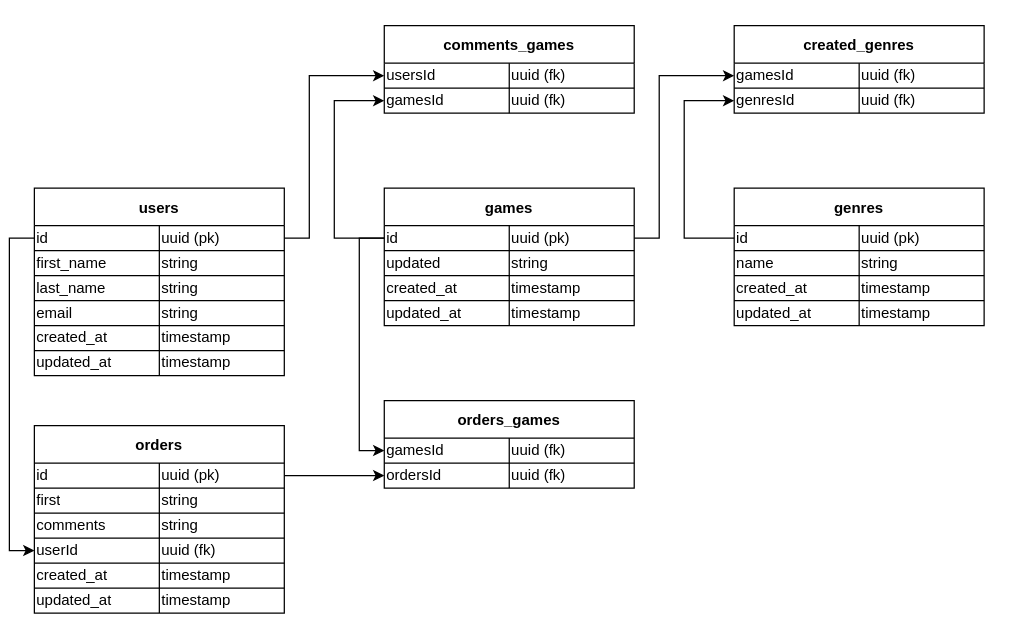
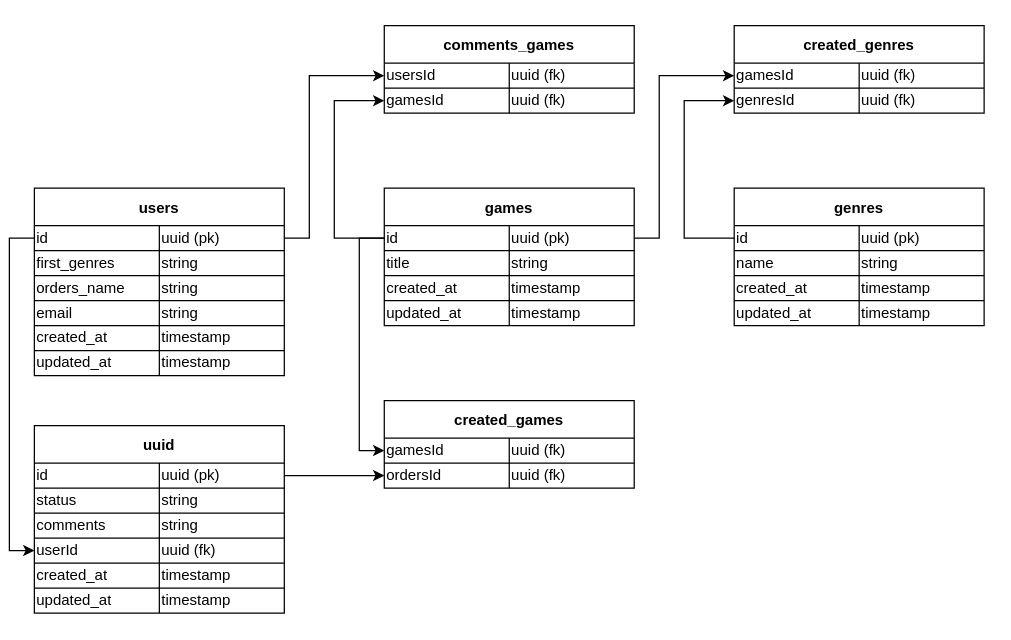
- <mxCell id="7" value="first_name" style="shape=partialRectangle;html=1;whiteSpace=wrap;connectable=0;fillColor=none;top=0;left=0;bottom=0;right=0;overflow=hidden;align=left;" vertex="1" parent="6"><mxGeometry width="100" height="20" as="geometry"><mxRectangle width="100" height="20" as="alternateBounds" /></mxGeometry></mxCell>
+ <mxCell id="7" value="first_genres" style="shape=partialRectangle;html=1;whiteSpace=wrap;connectable=0;fillColor=none;top=0;left=0;bottom=0;right=0;overflow=hidden;align=left;" vertex="1" parent="6"><mxGeometry width="100" height="20" as="geometry"><mxRectangle width="100" height="20" as="alternateBounds" /></mxGeometry></mxCell>
- <mxCell id="26" value="updated" style="shape=partialRectangle;html=1;whiteSpace=wrap;connectable=0;fillColor=none;top=0;left=0;bottom=0;right=0;overflow=hidden;align=left;" vertex="1" parent="25"><mxGeometry width="100" height="20" as="geometry"><mxRectangle width="100" height="20" as="alternateBounds" /></mxGeometry></mxCell>
+ <mxCell id="26" value="title" style="shape=partialRectangle;html=1;whiteSpace=wrap;connectable=0;fillColor=none;top=0;left=0;bottom=0;right=0;overflow=hidden;align=left;" vertex="1" parent="25"><mxGeometry width="100" height="20" as="geometry"><mxRectangle width="100" height="20" as="alternateBounds" /></mxGeometry></mxCell>
- <mxCell id="10" value="last_name" style="shape=partialRectangle;html=1;whiteSpace=wrap;connectable=0;fillColor=none;top=0;left=0;bottom=0;right=0;overflow=hidden;align=left;" vertex="1" parent="9"><mxGeometry width="100" height="20" as="geometry"><mxRectangle width="100" height="20" as="alternateBounds" /></mxGeometry></mxCell>
+ <mxCell id="10" value="orders_name" style="shape=partialRectangle;html=1;whiteSpace=wrap;connectable=0;fillColor=none;top=0;left=0;bottom=0;right=0;overflow=hidden;align=left;" vertex="1" parent="9"><mxGeometry width="100" height="20" as="geometry"><mxRectangle width="100" height="20" as="alternateBounds" /></mxGeometry></mxCell>
- <mxCell id="85" value="orders_games" style="shape=table;startSize=30;container=1;collapsible=0;childLayout=tableLayout;fontStyle=1;align=center;" vertex="1" parent="1"><mxGeometry x="300" y="320" width="200" height="70" as="geometry" /></mxCell>
+ <mxCell id="85" value="created_games" style="shape=table;startSize=30;container=1;collapsible=0;childLayout=tableLayout;fontStyle=1;align=center;" vertex="1" parent="1"><mxGeometry x="300" y="320" width="200" height="70" as="geometry" /></mxCell>
- <mxCell id="65" value="orders" style="shape=table;startSize=30;container=1;collapsible=0;childLayout=tableLayout;fontStyle=1;align=center;" vertex="1" parent="1"><mxGeometry x="20" y="340" width="200" height="150" as="geometry" /></mxCell>
+ <mxCell id="65" value="uuid" style="shape=table;startSize=30;container=1;collapsible=0;childLayout=tableLayout;fontStyle=1;align=center;" vertex="1" parent="1"><mxGeometry x="20" y="340" width="200" height="150" as="geometry" /></mxCell>
- <mxCell id="70" value="first" style="shape=partialRectangle;html=1;whiteSpace=wrap;connectable=0;fillColor=none;top=0;left=0;bottom=0;right=0;overflow=hidden;align=left;" vertex="1" parent="69"><mxGeometry width="100" height="20" as="geometry"><mxRectangle width="100" height="20" as="alternateBounds" /></mxGeometry></mxCell>
+ <mxCell id="70" value="status" style="shape=partialRectangle;html=1;whiteSpace=wrap;connectable=0;fillColor=none;top=0;left=0;bottom=0;right=0;overflow=hidden;align=left;" vertex="1" parent="69"><mxGeometry width="100" height="20" as="geometry"><mxRectangle width="100" height="20" as="alternateBounds" /></mxGeometry></mxCell>
